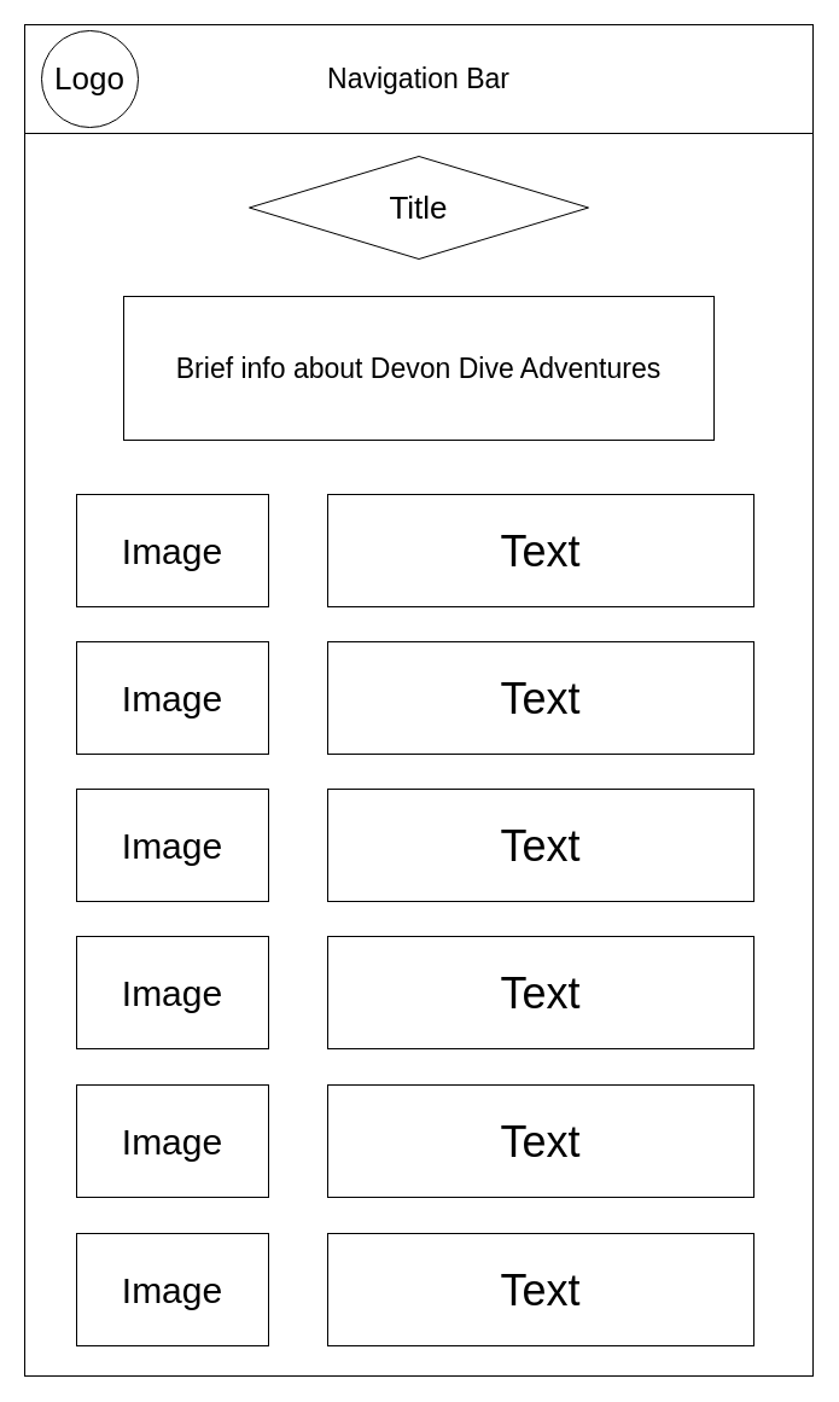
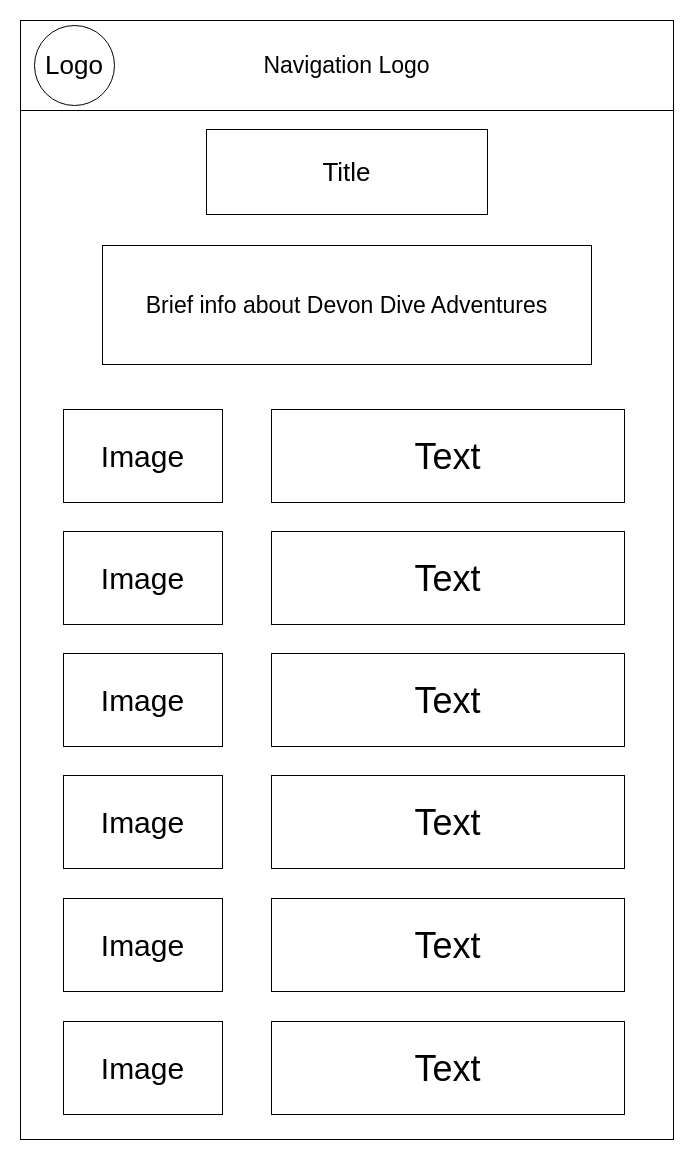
- <mxCell id="14" value="&lt;font style=&quot;font-size: 23px;&quot;&gt;Navigation Bar&lt;/font&gt;" style="rounded=0;whiteSpace=wrap;html=1;fillColor=light-dark(#FFFFFF,#EDEDED);" vertex="1" parent="1"><mxGeometry x="20" y="20" width="653" height="90" as="geometry" /></mxCell>
+ <mxCell id="14" value="&lt;font style=&quot;font-size: 23px;&quot;&gt;Navigation Logo&lt;/font&gt;" style="rounded=0;whiteSpace=wrap;html=1;fillColor=light-dark(#FFFFFF,#EDEDED);" vertex="1" parent="1"><mxGeometry x="20" y="20" width="653" height="90" as="geometry" /></mxCell>
- <mxCell id="15" value="&lt;font style=&quot;font-size: 26px;&quot;&gt;Title&lt;/font&gt;" style="rhombus;whiteSpace=wrap;html=1;" vertex="1" parent="1"><mxGeometry x="206" y="129" width="281" height="85" as="geometry" /></mxCell>
+ <mxCell id="15" value="&lt;font style=&quot;font-size: 26px;&quot;&gt;Title&lt;/font&gt;" style="rounded=0;whiteSpace=wrap;html=1;" vertex="1" parent="1"><mxGeometry x="206" y="129" width="281" height="85" as="geometry" /></mxCell>
